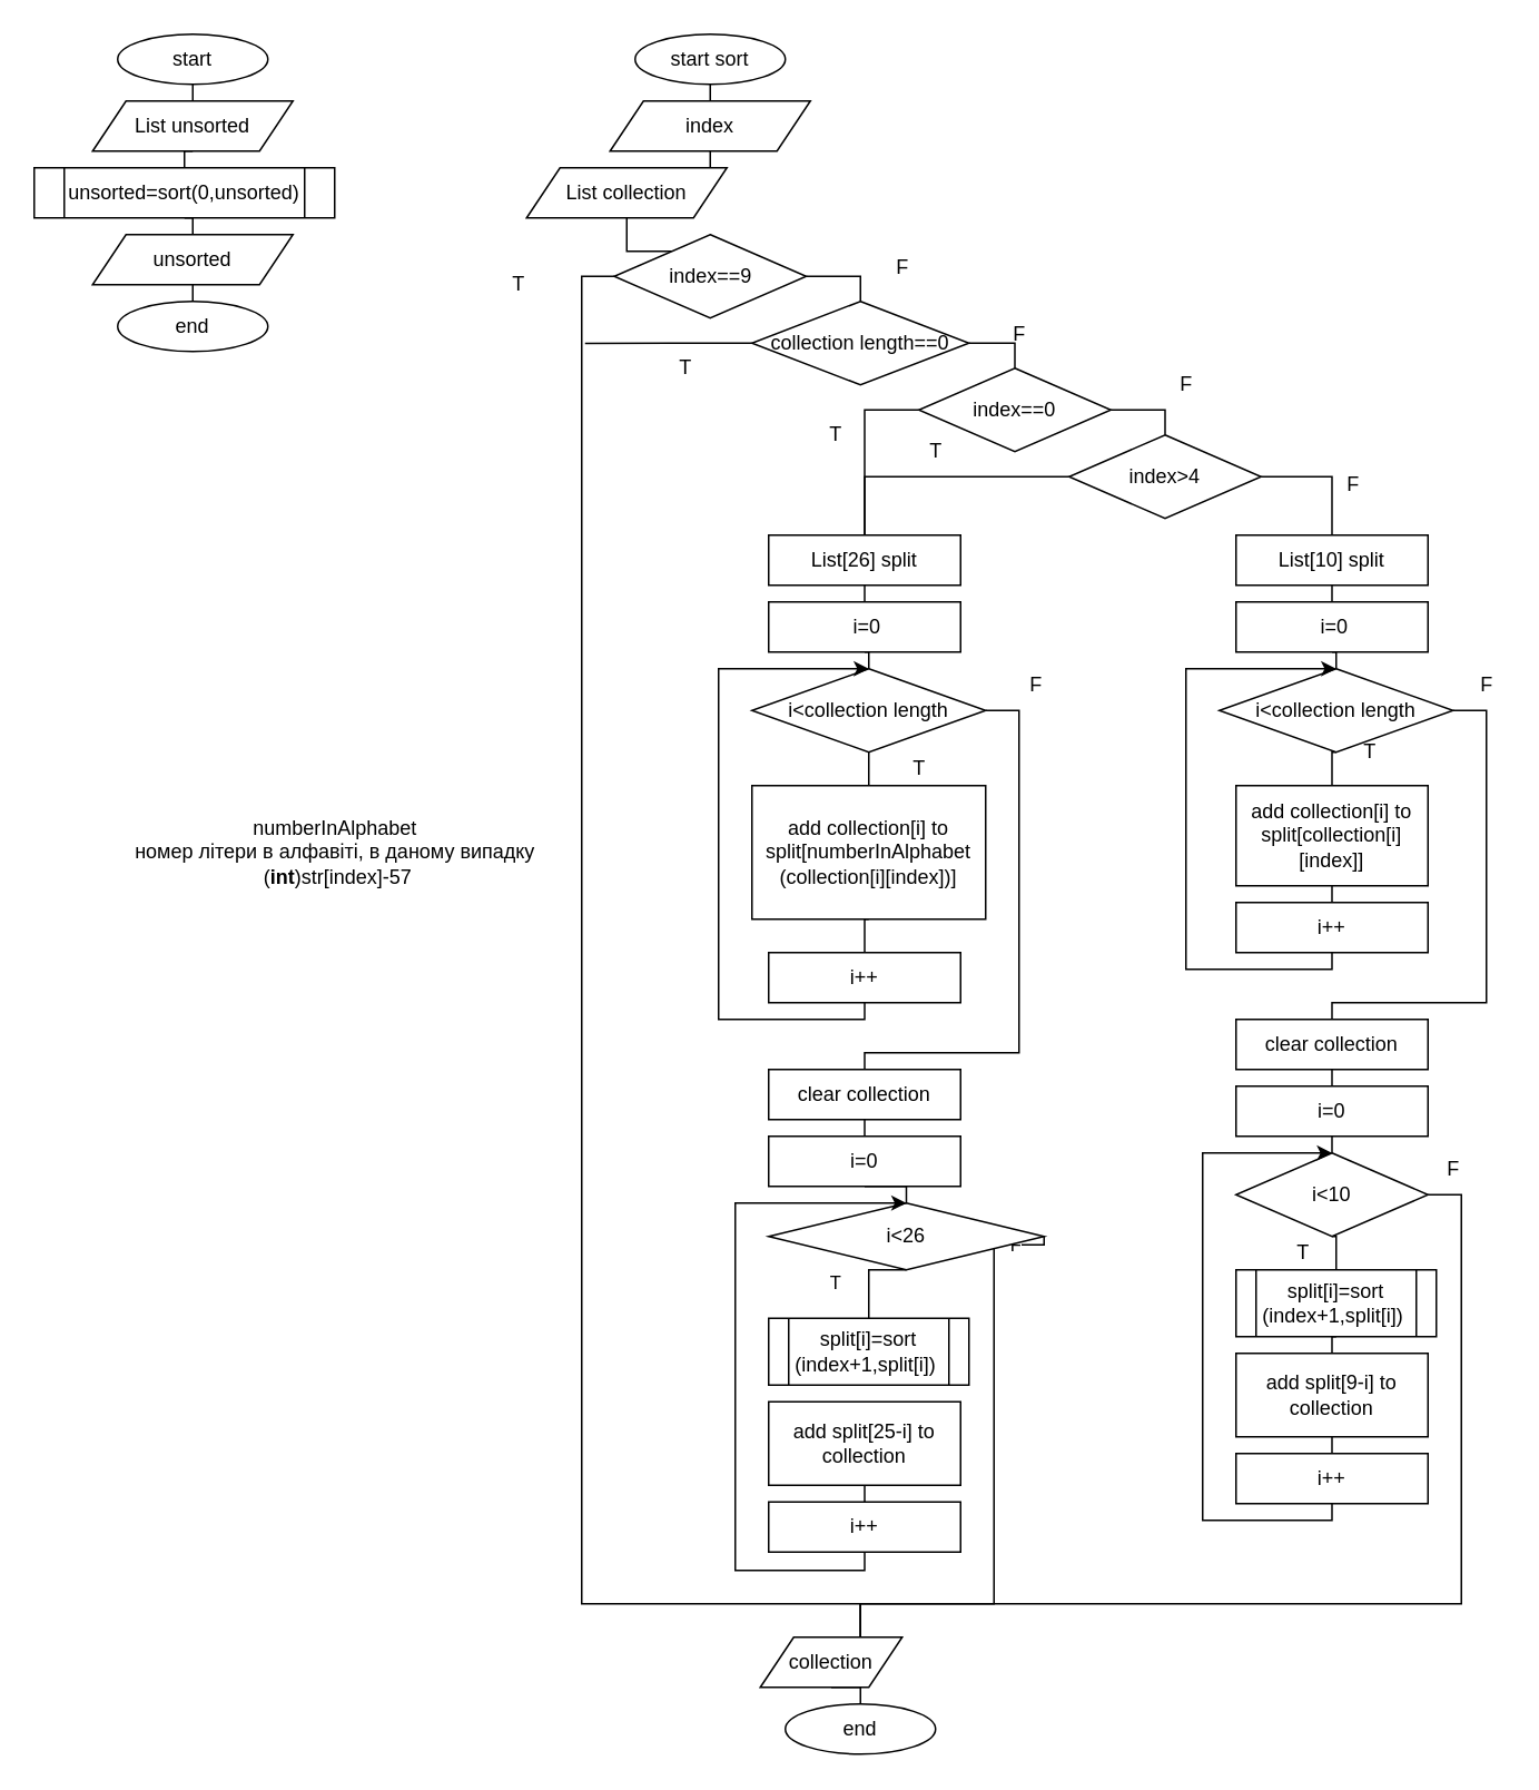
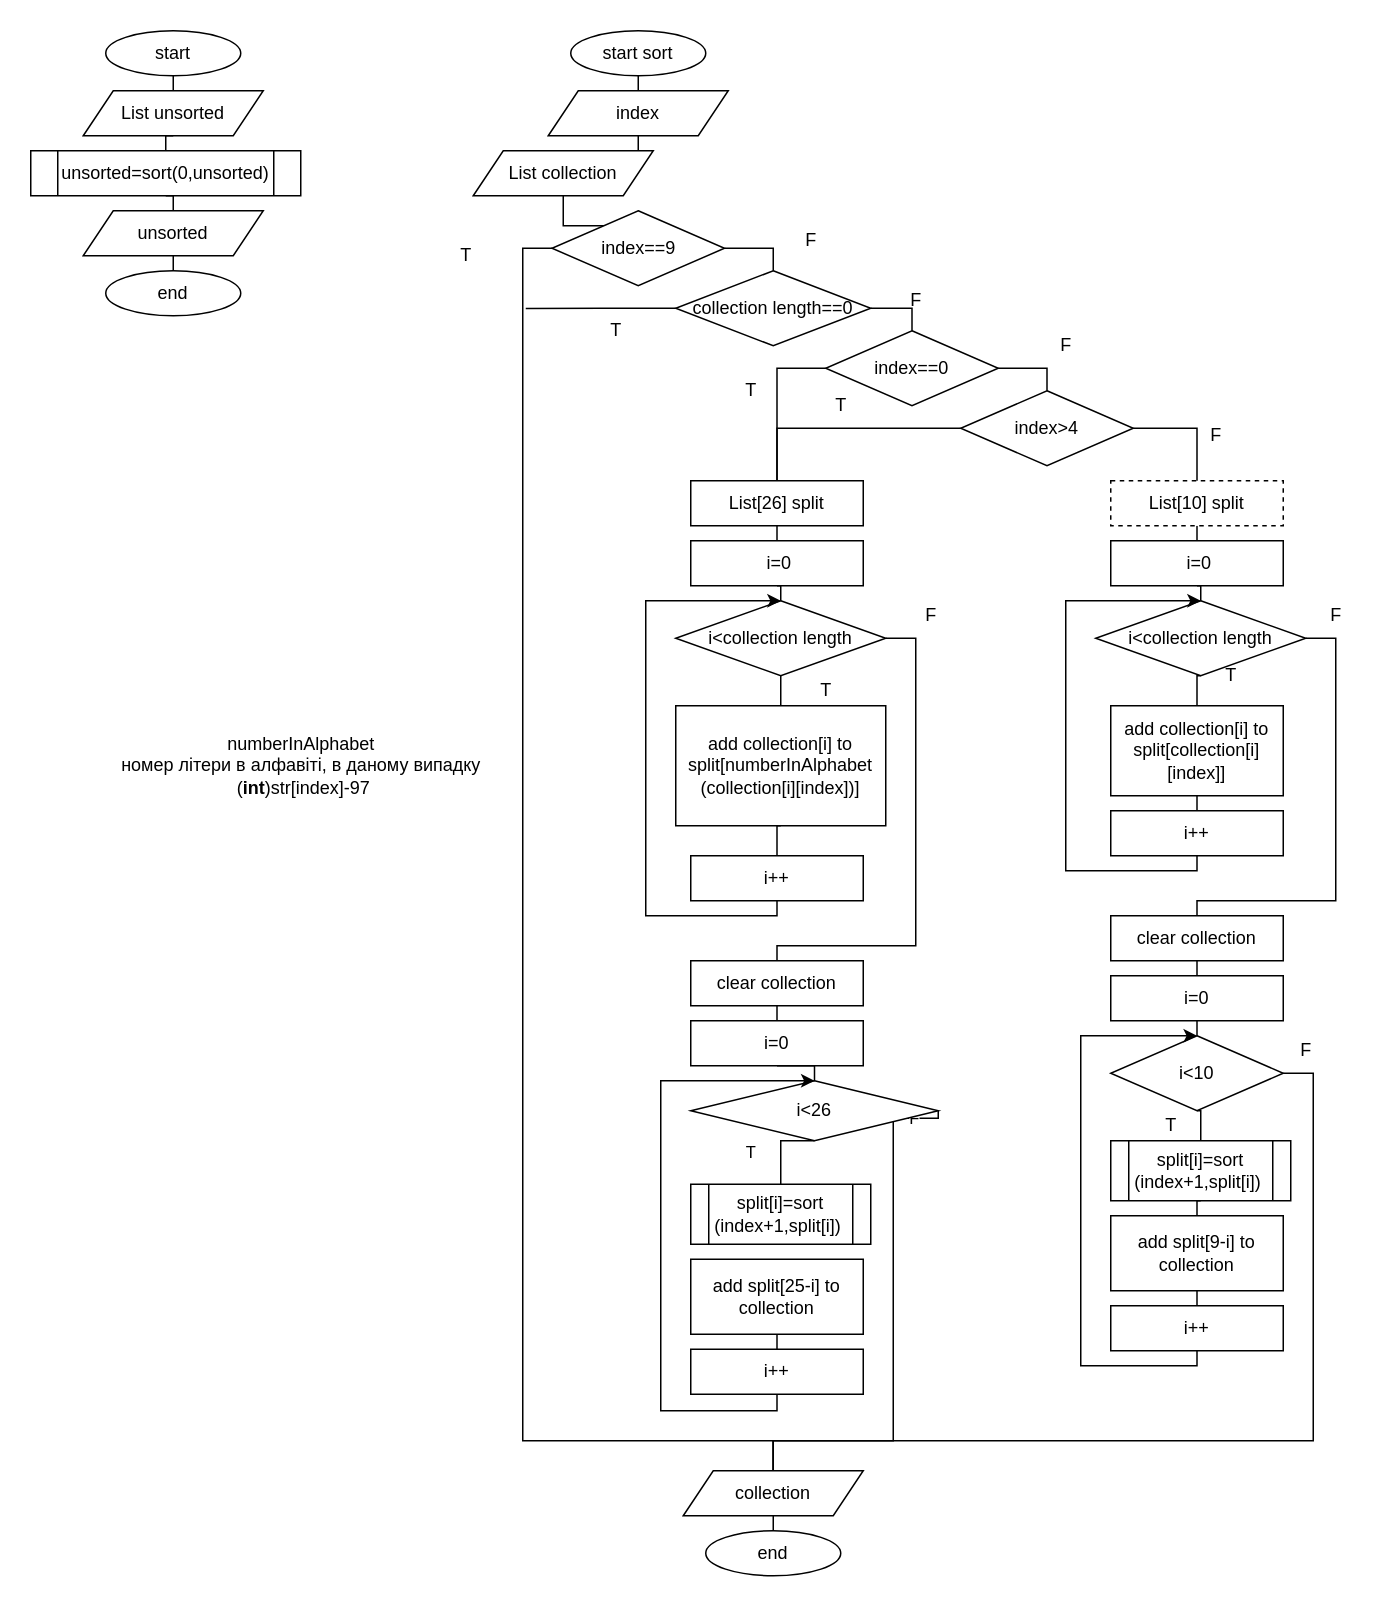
- <mxCell id="5" value="List[10] split" style="rounded=0;whiteSpace=wrap;html=1;" vertex="1" parent="1"><mxGeometry x="740" y="320" width="115" height="30" as="geometry" /></mxCell>
+ <mxCell id="5" value="List[10] split" style="rounded=0;whiteSpace=wrap;html=1;dashed=1;" vertex="1" parent="1"><mxGeometry x="740" y="320" width="115" height="30" as="geometry" /></mxCell>
- <mxCell id="93" value="numberInAlphabet&lt;br&gt;номер літери в алфавіті, в даному випадку&lt;br&gt;&amp;nbsp;(&lt;span style=&quot;font-weight: bold&quot;&gt;int&lt;/span&gt;)str[index]-57" style="text;html=1;align=center;verticalAlign=middle;resizable=0;points=[];autosize=1;strokeColor=none;fillColor=none;" vertex="1" parent="1"><mxGeometry x="70" y="485" width="260" height="50" as="geometry" /></mxCell>
+ <mxCell id="93" value="numberInAlphabet&lt;br&gt;номер літери в алфавіті, в даному випадку&lt;br&gt;&amp;nbsp;(&lt;span style=&quot;font-weight: bold&quot;&gt;int&lt;/span&gt;)str[index]-97" style="text;html=1;align=center;verticalAlign=middle;resizable=0;points=[];autosize=1;strokeColor=none;fillColor=none;" vertex="1" parent="1"><mxGeometry x="70" y="485" width="260" height="50" as="geometry" /></mxCell>
- <mxCell id="77" value="collection" style="shape=parallelogram;perimeter=parallelogramPerimeter;whiteSpace=wrap;html=1;fixedSize=1;" vertex="1" parent="1"><mxGeometry x="455" y="980" width="85" height="30" as="geometry" /></mxCell>
+ <mxCell id="77" value="collection" style="shape=parallelogram;perimeter=parallelogramPerimeter;whiteSpace=wrap;html=1;fixedSize=1;" vertex="1" parent="1"><mxGeometry x="455" y="980" width="120" height="30" as="geometry" /></mxCell>
